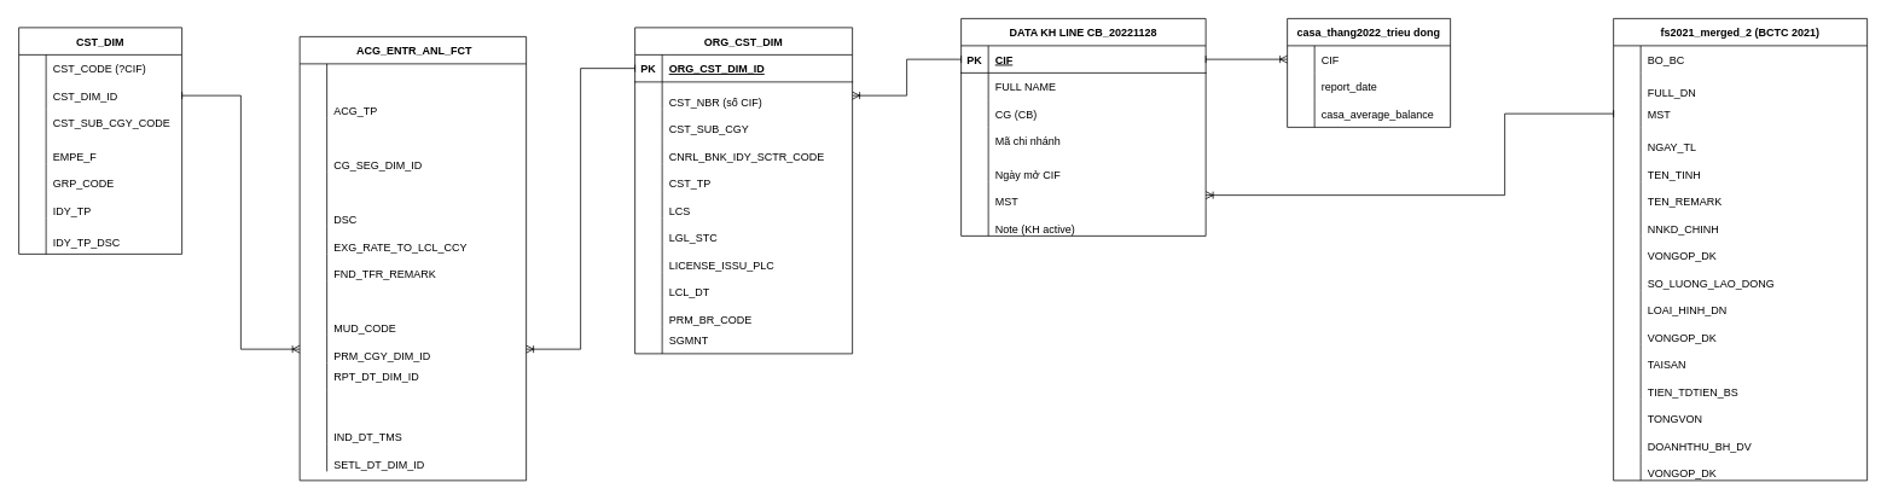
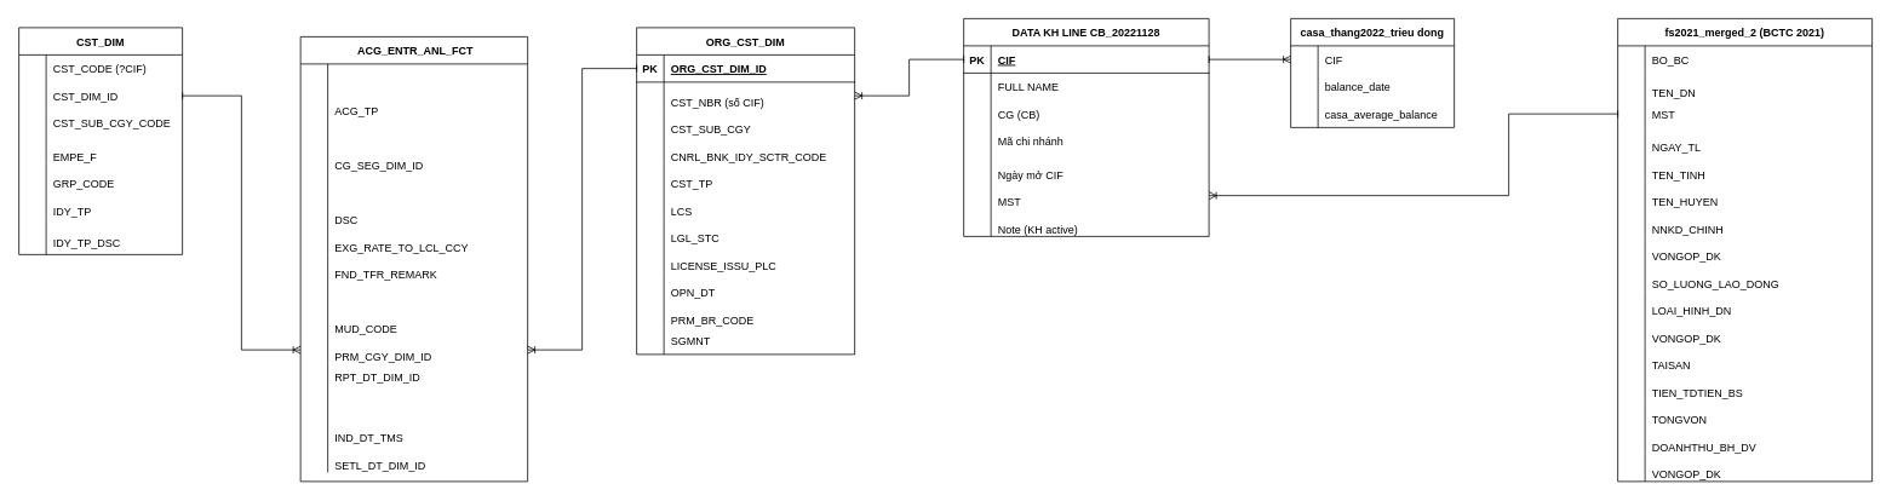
- <mxCell id="130" value="report_date" style="shape=partialRectangle;connectable=0;fillColor=none;top=0;left=0;bottom=0;right=0;align=left;spacingLeft=6;overflow=hidden;strokeColor=default;fontFamily=Helvetica;fontSize=12;fontColor=default;" vertex="1" parent="128"><mxGeometry x="30" width="150" height="30" as="geometry"><mxRectangle width="150" height="30" as="alternateBounds" /></mxGeometry></mxCell>
+ <mxCell id="130" value="balance_date" style="shape=partialRectangle;connectable=0;fillColor=none;top=0;left=0;bottom=0;right=0;align=left;spacingLeft=6;overflow=hidden;strokeColor=default;fontFamily=Helvetica;fontSize=12;fontColor=default;" vertex="1" parent="128"><mxGeometry x="30" width="150" height="30" as="geometry"><mxRectangle width="150" height="30" as="alternateBounds" /></mxGeometry></mxCell>
- <mxCell id="141" value="&#10;  FULL_DN" style="shape=partialRectangle;connectable=0;fillColor=none;top=0;left=0;bottom=0;right=0;align=left;spacingLeft=6;overflow=hidden;strokeColor=default;fontFamily=Helvetica;fontSize=12;fontColor=default;" vertex="1" parent="139"><mxGeometry x="30" width="250" height="30" as="geometry"><mxRectangle width="250" height="30" as="alternateBounds" /></mxGeometry></mxCell>
+ <mxCell id="141" value="&#10;  TEN_DN" style="shape=partialRectangle;connectable=0;fillColor=none;top=0;left=0;bottom=0;right=0;align=left;spacingLeft=6;overflow=hidden;strokeColor=default;fontFamily=Helvetica;fontSize=12;fontColor=default;" vertex="1" parent="139"><mxGeometry x="30" width="250" height="30" as="geometry"><mxRectangle width="250" height="30" as="alternateBounds" /></mxGeometry></mxCell>
- <mxCell id="153" value="&#10;  TEN_REMARK" style="shape=partialRectangle;connectable=0;fillColor=none;top=0;left=0;bottom=0;right=0;align=left;spacingLeft=6;overflow=hidden;strokeColor=default;fontFamily=Helvetica;fontSize=12;fontColor=default;" vertex="1" parent="151"><mxGeometry x="30" width="250" height="30" as="geometry"><mxRectangle width="250" height="30" as="alternateBounds" /></mxGeometry></mxCell>
+ <mxCell id="153" value="&#10;  TEN_HUYEN" style="shape=partialRectangle;connectable=0;fillColor=none;top=0;left=0;bottom=0;right=0;align=left;spacingLeft=6;overflow=hidden;strokeColor=default;fontFamily=Helvetica;fontSize=12;fontColor=default;" vertex="1" parent="151"><mxGeometry x="30" width="250" height="30" as="geometry"><mxRectangle width="250" height="30" as="alternateBounds" /></mxGeometry></mxCell>
- <mxCell id="92" value="&#10;  LCL_DT" style="shape=partialRectangle;connectable=0;fillColor=none;top=0;left=0;bottom=0;right=0;align=left;spacingLeft=6;overflow=hidden;strokeColor=default;fontFamily=Helvetica;fontSize=12;fontColor=default;" vertex="1" parent="90"><mxGeometry x="30" width="210" height="30" as="geometry"><mxRectangle width="210" height="30" as="alternateBounds" /></mxGeometry></mxCell>
+ <mxCell id="92" value="&#10;  OPN_DT" style="shape=partialRectangle;connectable=0;fillColor=none;top=0;left=0;bottom=0;right=0;align=left;spacingLeft=6;overflow=hidden;strokeColor=default;fontFamily=Helvetica;fontSize=12;fontColor=default;" vertex="1" parent="90"><mxGeometry x="30" width="210" height="30" as="geometry"><mxRectangle width="210" height="30" as="alternateBounds" /></mxGeometry></mxCell>
